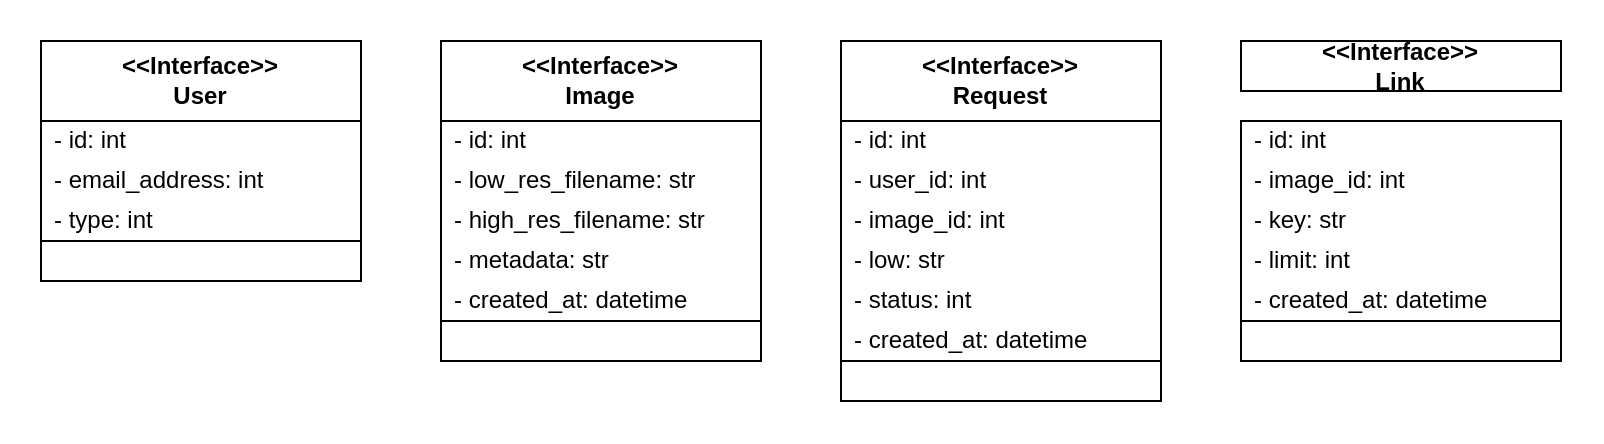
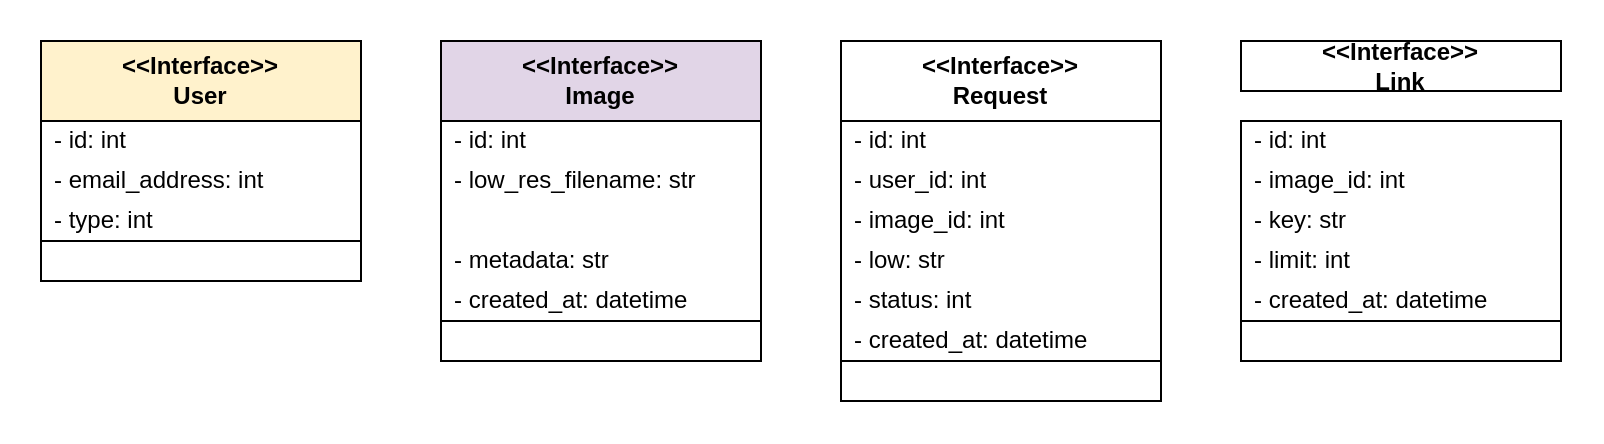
- <mxCell id="3" value="&lt;b style=&quot;border-color: var(--border-color);&quot;&gt;&amp;lt;&amp;lt;Interface&amp;gt;&amp;gt;&lt;br style=&quot;border-color: var(--border-color);&quot;&gt;&lt;/b&gt;&lt;b&gt;User&lt;/b&gt;" style="rounded=0;whiteSpace=wrap;html=1;labelBackgroundColor=none;strokeColor=#000000;strokeWidth=1;fontColor=#000000;fillColor=#FFFFFF;" vertex="1" parent="1"><mxGeometry x="20" y="20" width="160" height="40" as="geometry" /></mxCell>
+ <mxCell id="3" value="&lt;b style=&quot;border-color: var(--border-color);&quot;&gt;&amp;lt;&amp;lt;Interface&amp;gt;&amp;gt;&lt;br style=&quot;border-color: var(--border-color);&quot;&gt;&lt;/b&gt;&lt;b&gt;User&lt;/b&gt;" style="rounded=0;whiteSpace=wrap;html=1;labelBackgroundColor=none;strokeColor=#000000;strokeWidth=1;fontColor=#000000;fillColor=#fff2cc;" vertex="1" parent="1"><mxGeometry x="20" y="20" width="160" height="40" as="geometry" /></mxCell>
- <mxCell id="16" value="&lt;b&gt;&amp;lt;&amp;lt;Interface&amp;gt;&amp;gt;&lt;br&gt;Image&lt;/b&gt;" style="rounded=0;whiteSpace=wrap;html=1;labelBackgroundColor=none;strokeColor=#000000;strokeWidth=1;fontColor=#000000;fillColor=#FFFFFF;" vertex="1" parent="1"><mxGeometry x="220" y="20" width="160" height="40" as="geometry" /></mxCell>
+ <mxCell id="16" value="&lt;b&gt;&amp;lt;&amp;lt;Interface&amp;gt;&amp;gt;&lt;br&gt;Image&lt;/b&gt;" style="rounded=0;whiteSpace=wrap;html=1;labelBackgroundColor=none;strokeColor=#000000;strokeWidth=1;fontColor=#000000;fillColor=#e1d5e7;" vertex="1" parent="1"><mxGeometry x="220" y="20" width="160" height="40" as="geometry" /></mxCell>
- <mxCell id="19" value="&lt;div style=&quot;&quot;&gt;- high_res_filename: str&lt;/div&gt;" style="text;html=1;strokeColor=none;fillColor=none;align=left;verticalAlign=middle;whiteSpace=wrap;rounded=0;labelBackgroundColor=none;strokeWidth=1;fontColor=#000000;spacingLeft=5;" vertex="1" parent="1"><mxGeometry x="220" y="100" width="160" height="20" as="geometry" /></mxCell>
